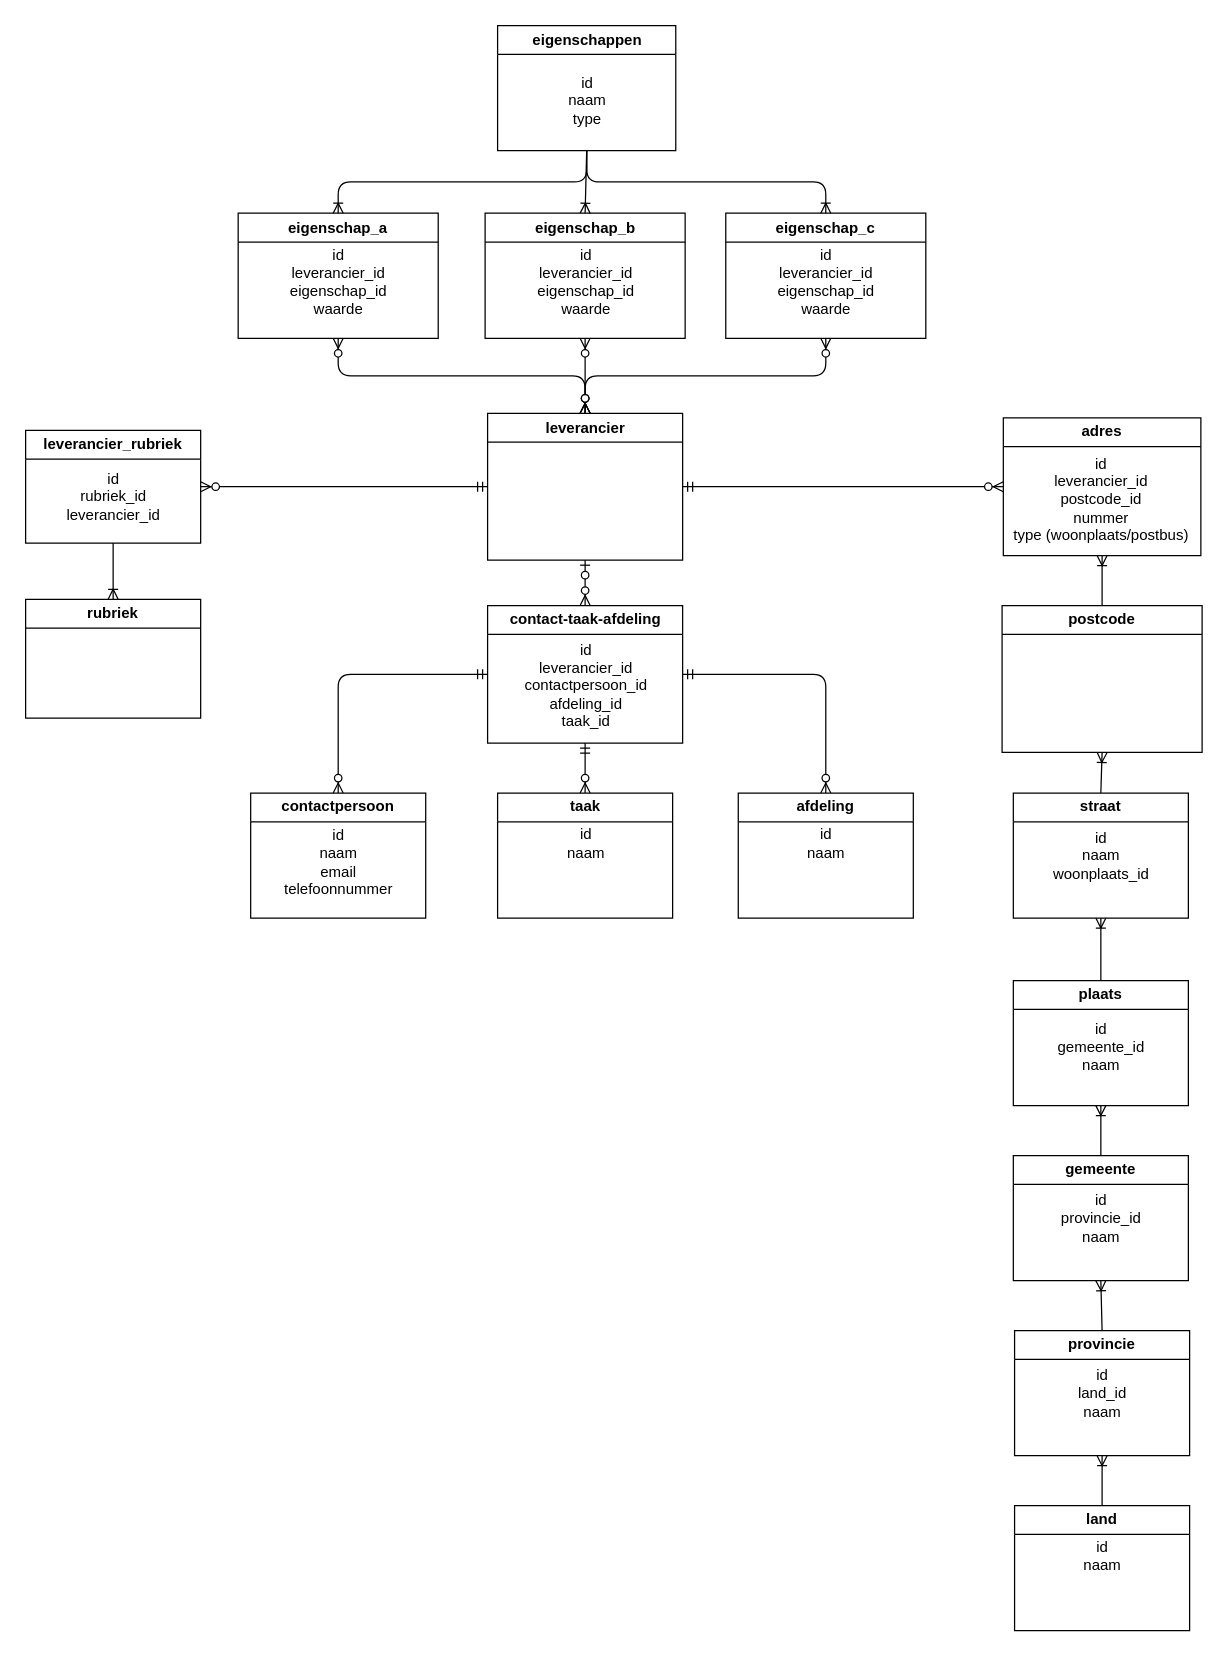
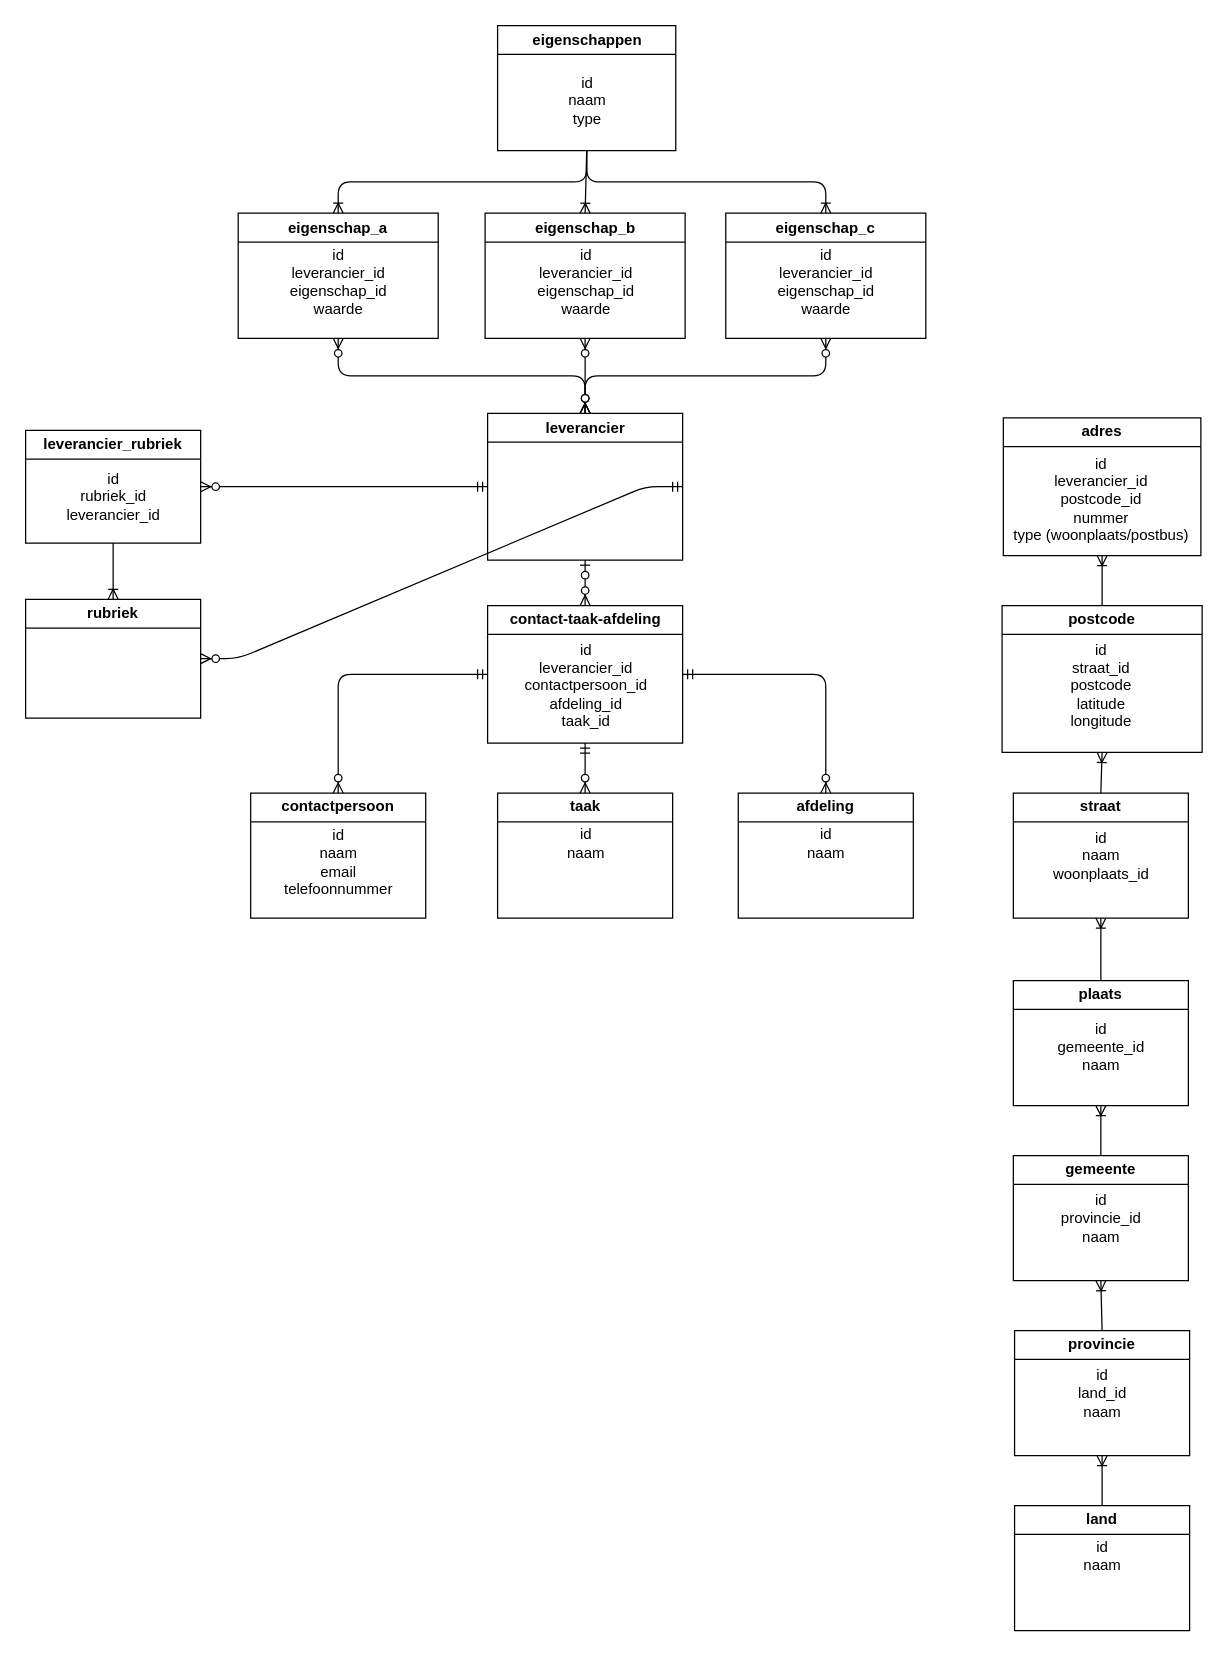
- <mxCell id="28" value="" style="edgeStyle=entityRelationEdgeStyle;fontSize=12;html=1;endArrow=ERzeroToMany;startArrow=ERmandOne;exitX=1;exitY=0.5;exitDx=0;exitDy=0;entryX=0;entryY=0.5;entryDx=0;entryDy=0;" parent="1" source="2" target="26" edge="1"><mxGeometry width="100" height="100" relative="1" as="geometry"><mxPoint x="632" y="353.75" as="sourcePoint" /><mxPoint x="732" y="253.75" as="targetPoint" /></mxGeometry></mxCell>
+ <mxCell id="28" value="" style="edgeStyle=entityRelationEdgeStyle;fontSize=12;html=1;endArrow=ERzeroToMany;startArrow=ERmandOne;exitX=1;exitY=0.5;exitDx=0;exitDy=0;" parent="1" source="2" target="15" edge="1"><mxGeometry width="100" height="100" relative="1" as="geometry"><mxPoint x="632" y="353.75" as="sourcePoint" /><mxPoint x="732" y="253.75" as="targetPoint" /></mxGeometry></mxCell>
+ <mxCell id="12" value="&lt;div&gt;id&lt;/div&gt;&lt;div&gt;straat_id&lt;/div&gt;&lt;div&gt;&lt;span style=&quot;background-color: transparent;&quot;&gt;postcode&lt;/span&gt;&lt;/div&gt;&lt;div&gt;latitude&lt;/div&gt;&lt;div&gt;longitude&lt;/div&gt;" style="text;html=1;align=center;verticalAlign=middle;resizable=0;points=[];autosize=1;strokeColor=none;fillColor=none;" parent="11" vertex="1"><mxGeometry x="44" y="18.75" width="70" height="90" as="geometry" /></mxCell>
